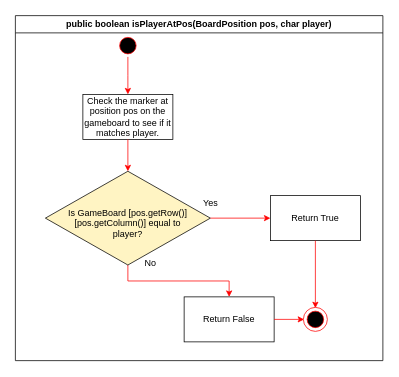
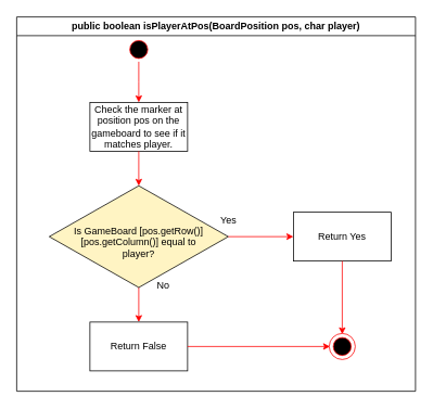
- <mxCell id="9" value="Return True" style="rounded=0;whiteSpace=wrap;html=1;" parent="2" vertex="1"><mxGeometry x="340" y="240" width="120" height="60" as="geometry" /></mxCell>
+ <mxCell id="9" value="Return Yes" style="rounded=0;whiteSpace=wrap;html=1;" parent="2" vertex="1"><mxGeometry x="340" y="240" width="120" height="60" as="geometry" /></mxCell>
- <mxCell id="11" value="Return False" style="rounded=0;whiteSpace=wrap;html=1;" parent="2" vertex="1"><mxGeometry x="225" y="375" width="120" height="60" as="geometry" /></mxCell>
+ <mxCell id="11" value="Return False" style="rounded=0;whiteSpace=wrap;html=1;" parent="2" vertex="1"><mxGeometry x="90" y="375" width="120" height="60" as="geometry" /></mxCell>
